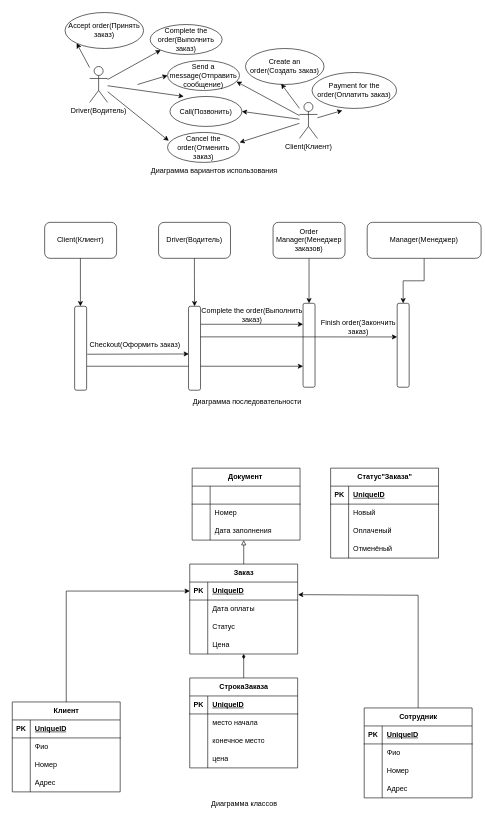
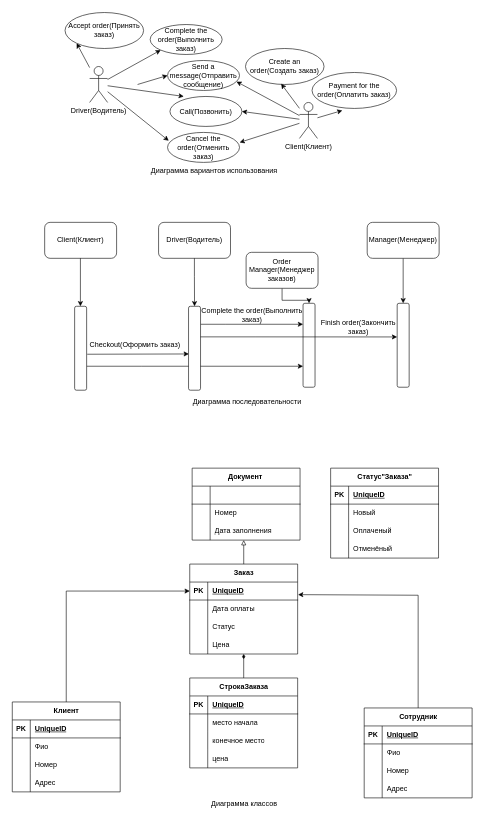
- <mxCell id="33" value="Order&lt;br&gt;Manager(Менеджер заказов)" style="rounded=1;whiteSpace=wrap;html=1;" parent="1" vertex="1"><mxGeometry x="455" y="370" width="120" height="60" as="geometry" /></mxCell>
+ <mxCell id="33" value="Order&lt;br&gt;Manager(Менеджер заказов)" style="rounded=1;whiteSpace=wrap;html=1;" parent="1" vertex="1"><mxGeometry x="410" y="420" width="120" height="60" as="geometry" /></mxCell>
- <mxCell id="37" value="Manager(Менеджер)" style="rounded=1;whiteSpace=wrap;html=1;" parent="1" vertex="1"><mxGeometry x="612" y="370" width="190" height="60" as="geometry" /></mxCell>
+ <mxCell id="37" value="Manager(Менеджер)" style="rounded=1;whiteSpace=wrap;html=1;" parent="1" vertex="1"><mxGeometry x="612" y="370" width="120" height="60" as="geometry" /></mxCell>
